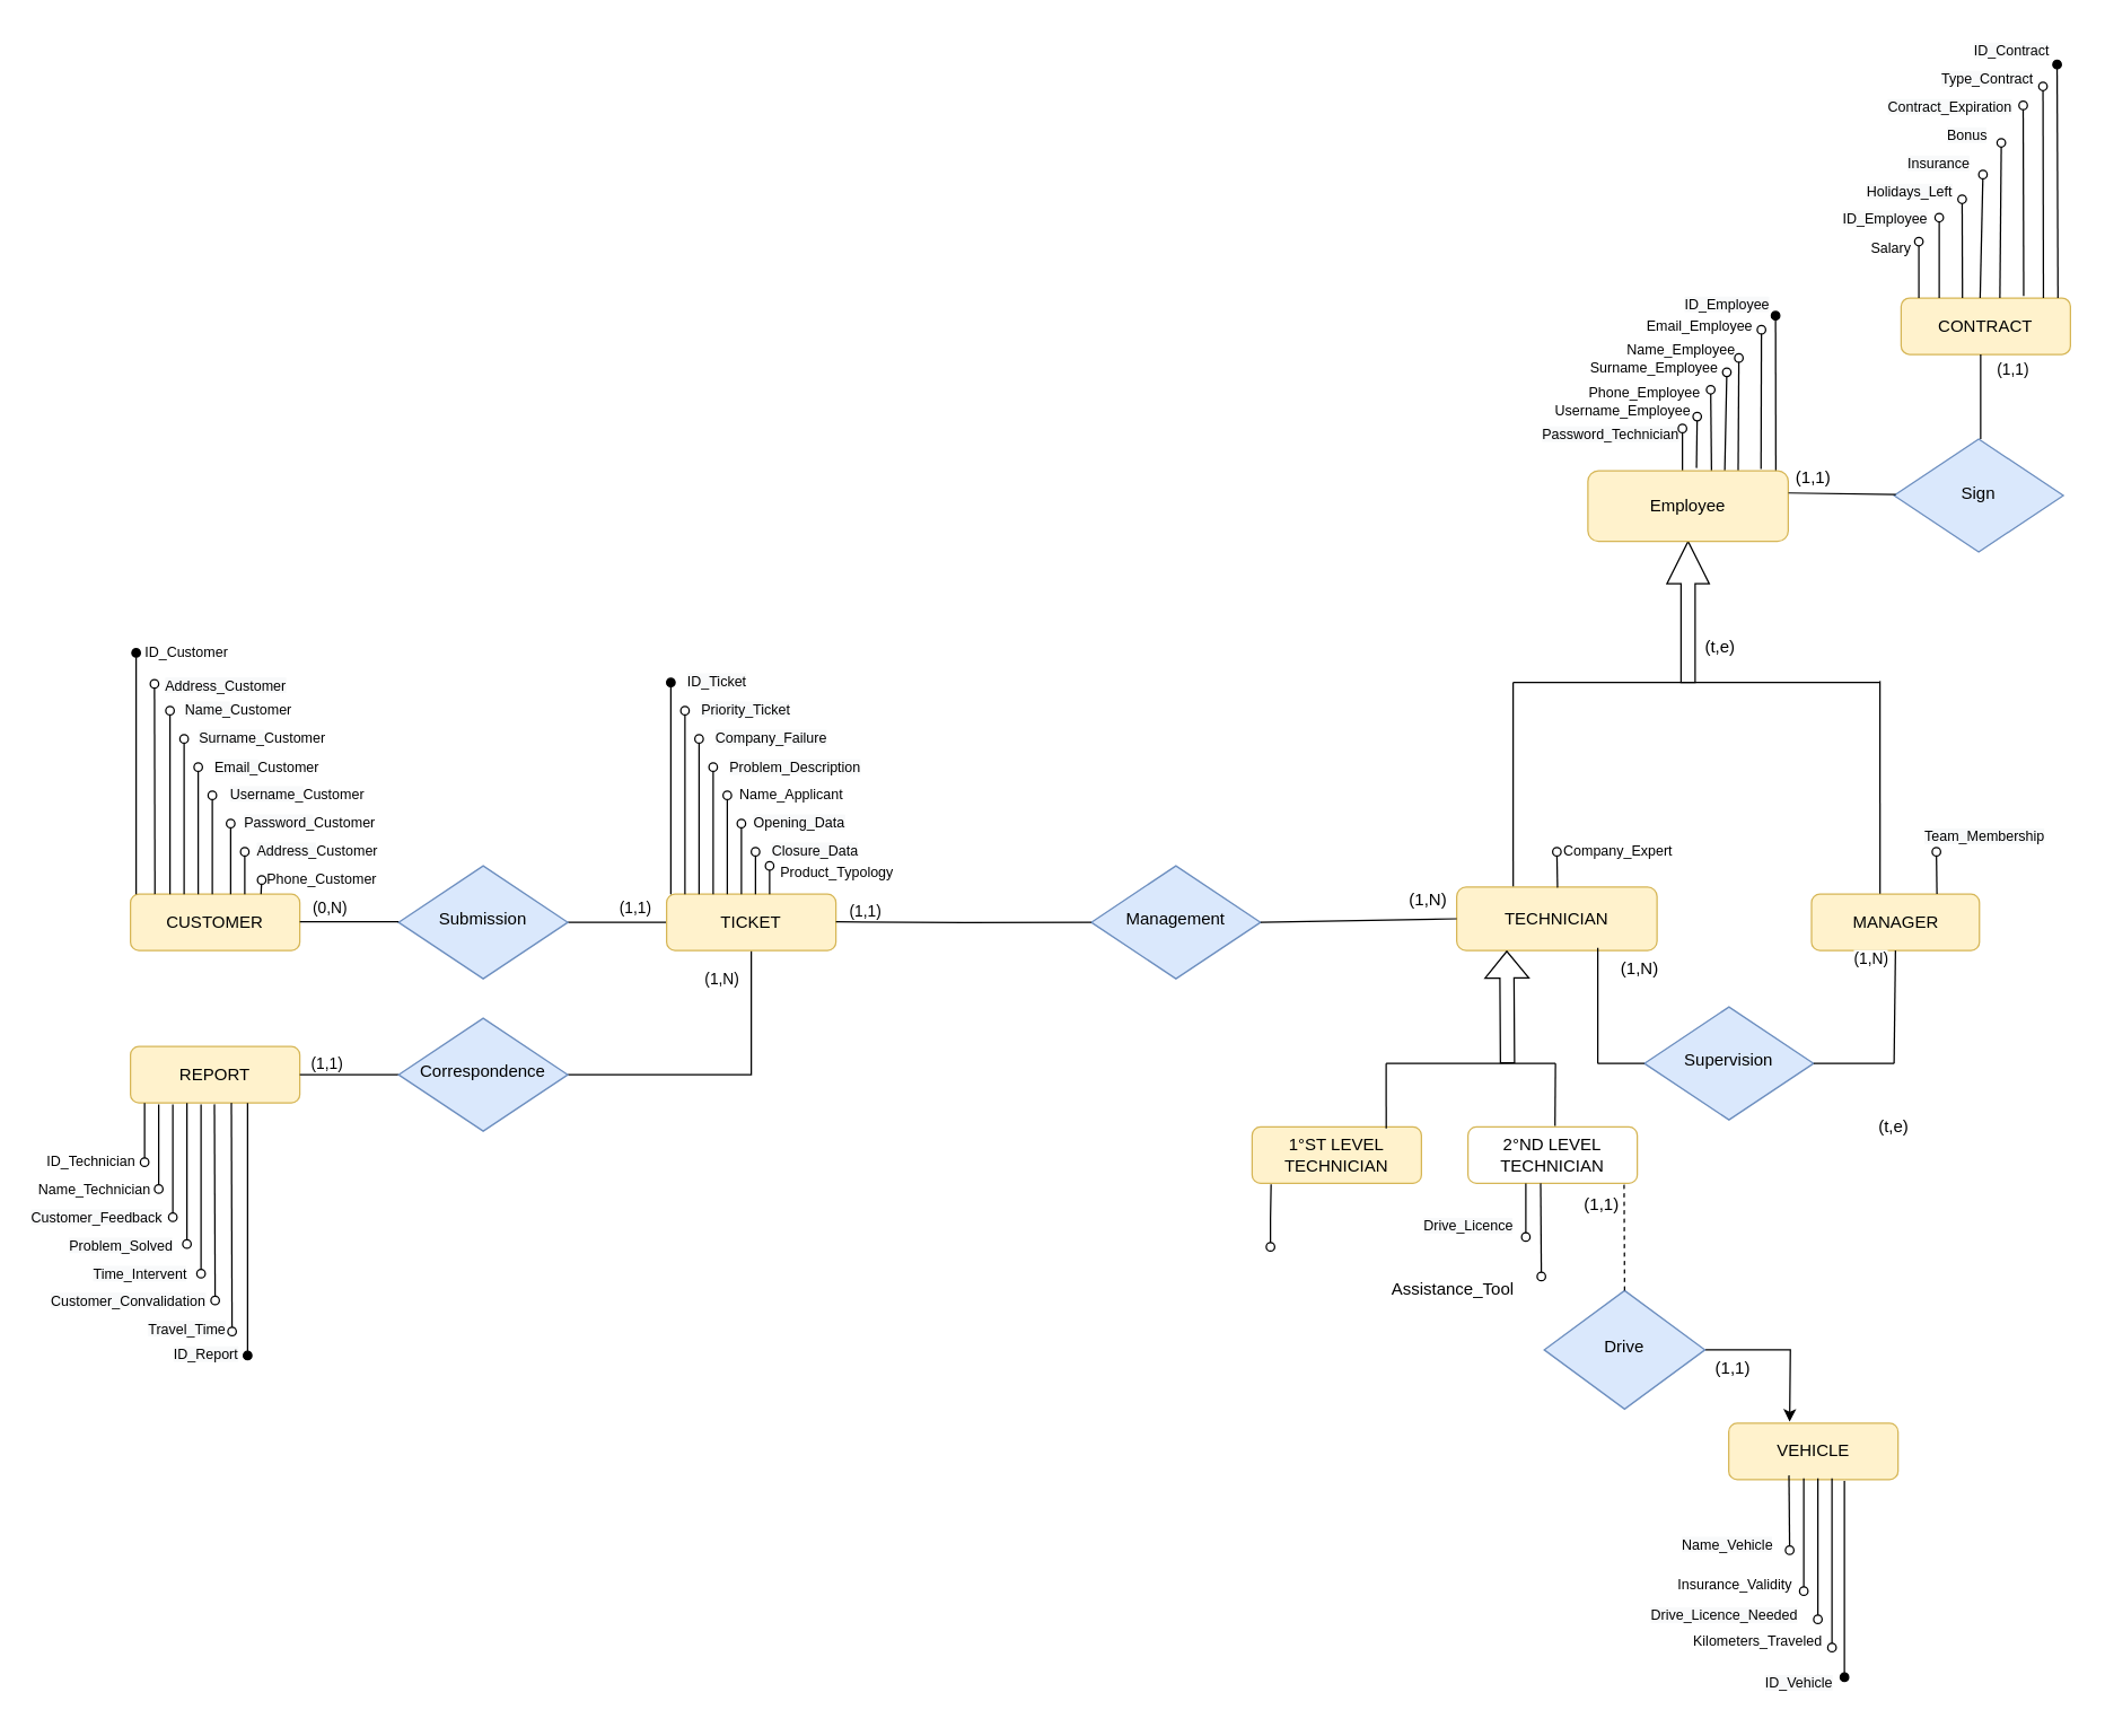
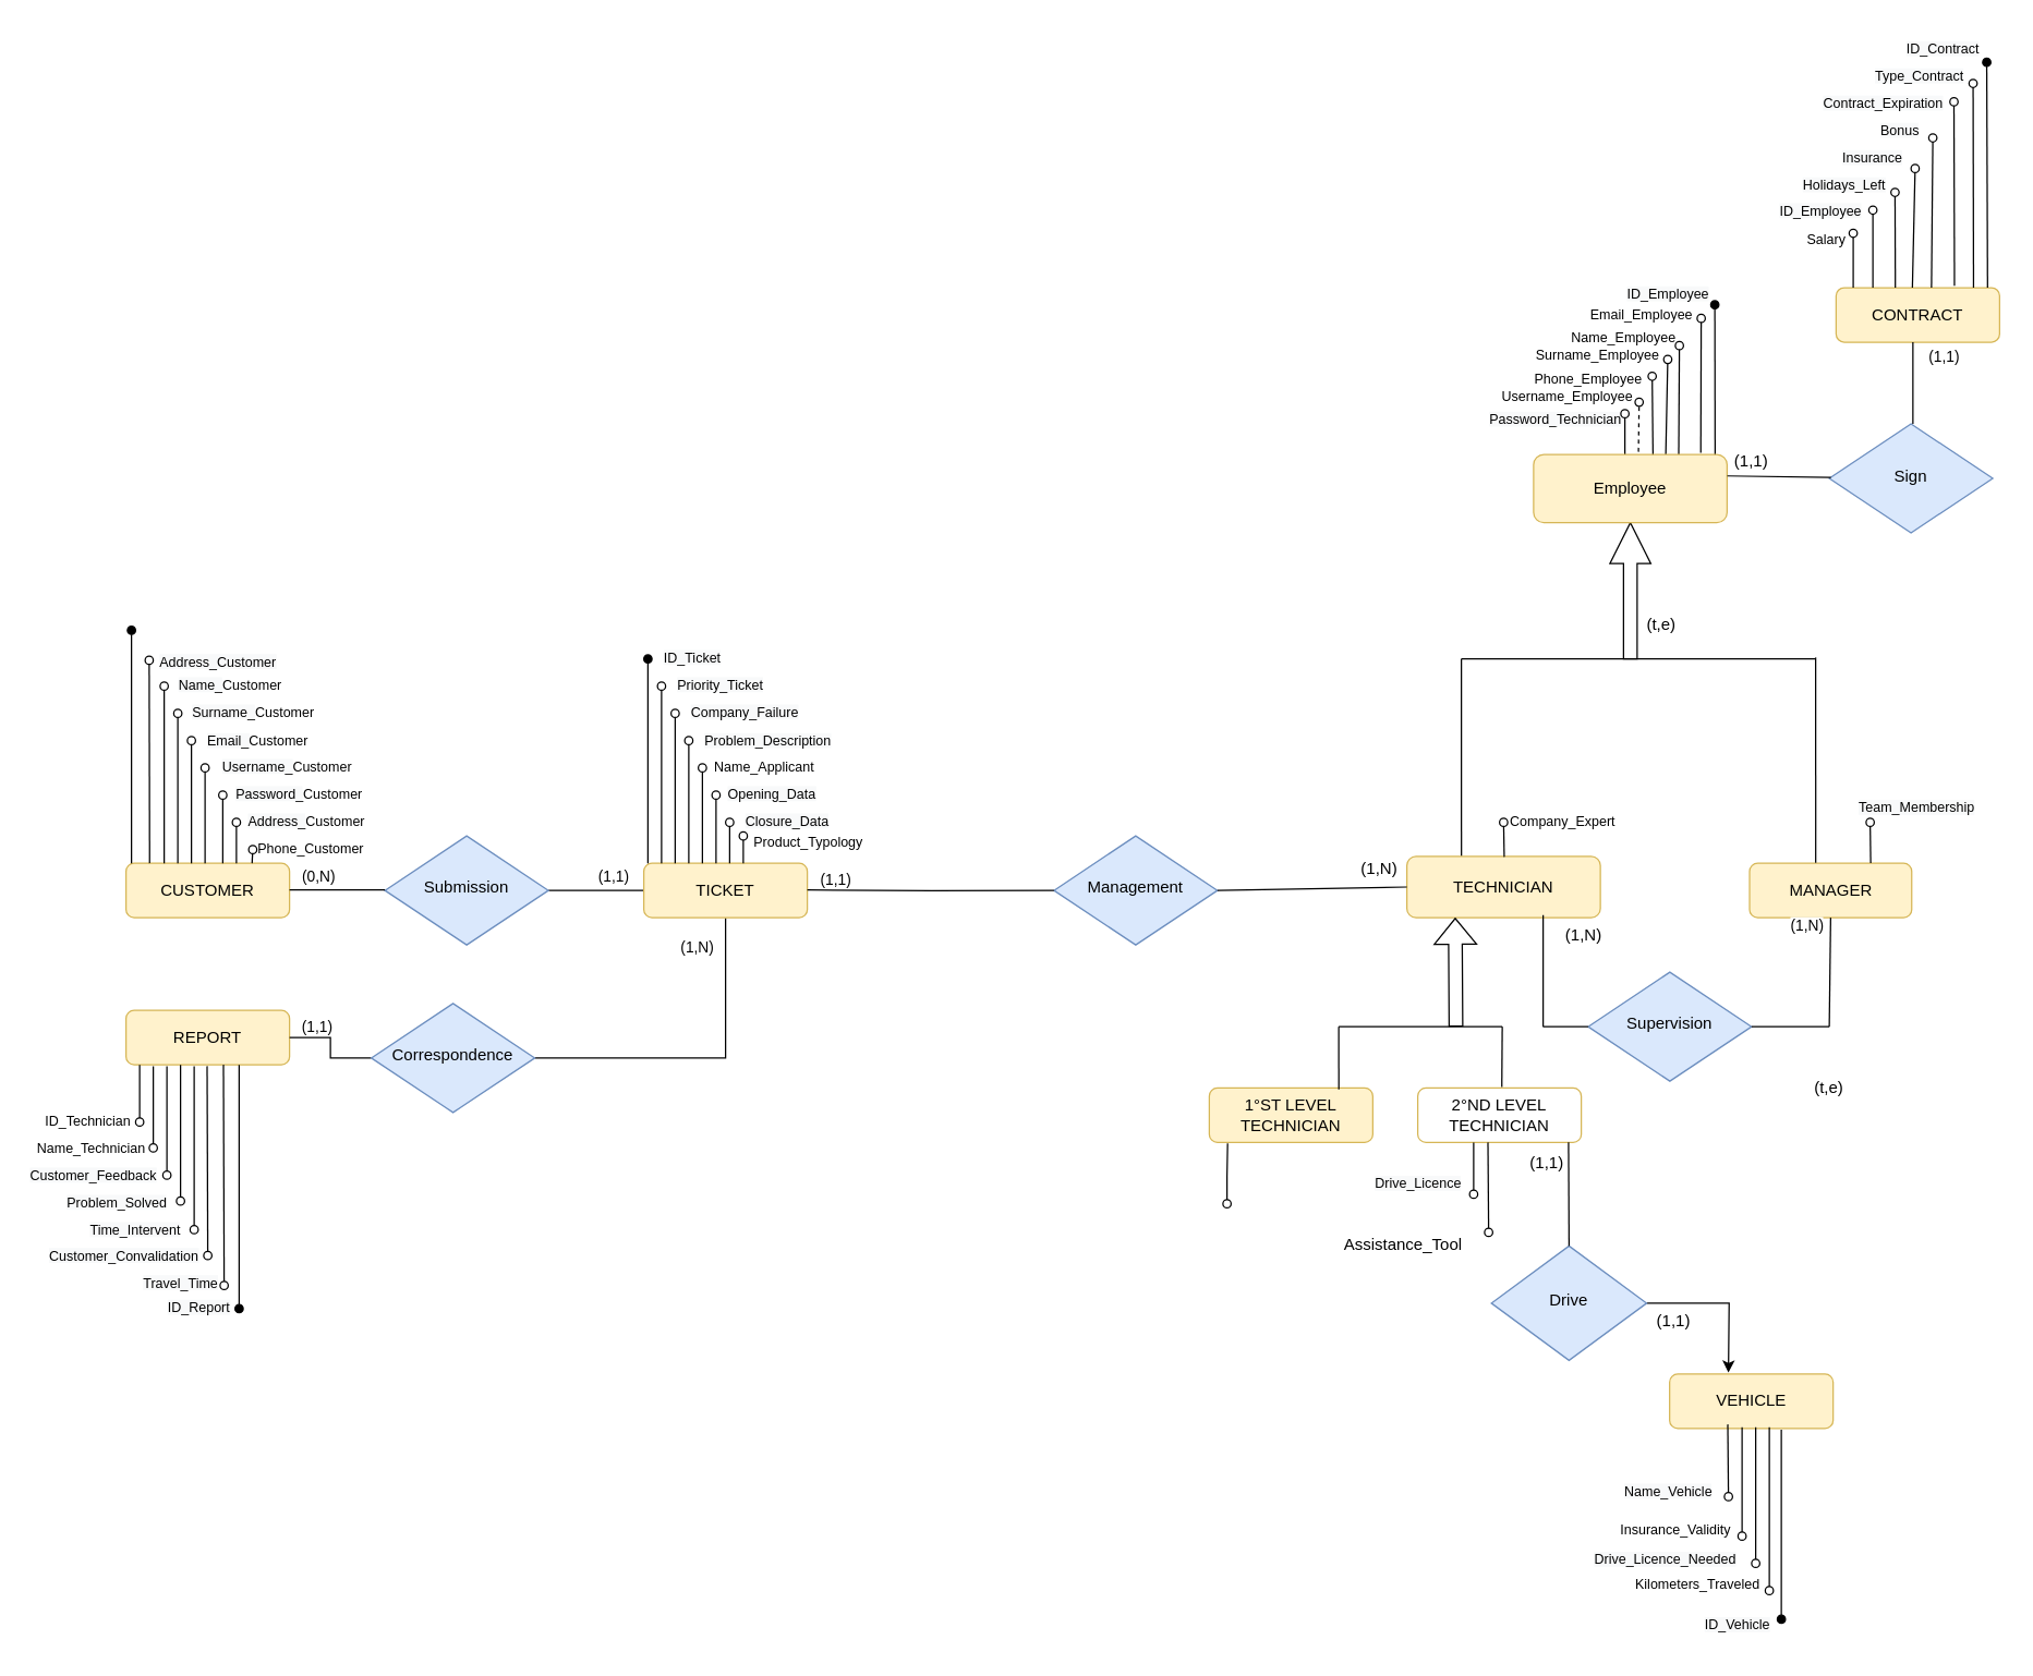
- <mxCell id="65" value="" style="endArrow=oval;html=1;align=left;exitX=0.542;exitY=-0.04;exitDx=0;exitDy=0;startArrow=none;startFill=0;rounded=0;endFill=0;exitPerimeter=0;entryX=0.849;entryY=1.051;entryDx=0;entryDy=0;entryPerimeter=0;" edge="1" parent="1" source="133" target="47"><mxGeometry width="50" height="50" relative="1" as="geometry"><mxPoint x="1132" y="303" as="sourcePoint" /><mxPoint x="1196" y="303" as="targetPoint" /><Array as="points" /></mxGeometry></mxCell>
+ <mxCell id="65" value="" style="endArrow=oval;html=1;align=left;exitX=0.542;exitY=-0.04;exitDx=0;exitDy=0;startArrow=none;startFill=0;rounded=0;endFill=0;exitPerimeter=0;entryX=0.849;entryY=1.051;entryDx=0;entryDy=0;entryPerimeter=0;dashed=1;" edge="1" parent="1" source="133" target="47"><mxGeometry width="50" height="50" relative="1" as="geometry"><mxPoint x="1132" y="303" as="sourcePoint" /><mxPoint x="1196" y="303" as="targetPoint" /><Array as="points" /></mxGeometry></mxCell>
- <mxCell id="30" value="&lt;font style=&quot;font-size: 10px&quot;&gt;ID_Customer&lt;/font&gt;" style="text;html=1;strokeColor=none;fillColor=none;align=center;verticalAlign=middle;whiteSpace=wrap;rounded=0;" vertex="1" parent="1"><mxGeometry y="451" width="40" height="20" as="geometry" x="112" /></mxCell>
- <mxCell id="11" value="Correspondence" style="rhombus;whiteSpace=wrap;html=1;shadow=0;fontFamily=Helvetica;fontSize=12;align=center;strokeWidth=1;spacing=6;spacingTop=-4;fillColor=#dae8fc;strokeColor=#6c8ebf;" vertex="1" parent="1"><mxGeometry x="282" y="721" width="120" height="80" as="geometry" /></mxCell>
+ <mxCell id="11" value="Correspondence" style="rhombus;whiteSpace=wrap;html=1;shadow=0;fontFamily=Helvetica;fontSize=12;align=center;strokeWidth=1;spacing=6;spacingTop=-4;fillColor=#dae8fc;strokeColor=#6c8ebf;" vertex="1" parent="1"><mxGeometry x="272" y="736" width="120" height="80" as="geometry" /></mxCell>
- <mxCell id="145" value="" style="endArrow=none;html=1;rounded=0;entryX=0.922;entryY=0.997;entryDx=0;entryDy=0;entryPerimeter=0;exitX=0.5;exitY=0;exitDx=0;exitDy=0;dashed=1;" edge="1" parent="1" source="90" target="74"><mxGeometry width="50" height="50" relative="1" as="geometry"><mxPoint x="1152" y="913" as="sourcePoint" /><mxPoint x="1152" y="843" as="targetPoint" /></mxGeometry></mxCell>
+ <mxCell id="145" value="" style="endArrow=none;html=1;rounded=0;entryX=0.922;entryY=0.997;entryDx=0;entryDy=0;entryPerimeter=0;exitX=0.5;exitY=0;exitDx=0;exitDy=0;" edge="1" parent="1" source="90" target="74"><mxGeometry width="50" height="50" relative="1" as="geometry"><mxPoint x="1152" y="913" as="sourcePoint" /><mxPoint x="1152" y="843" as="targetPoint" /></mxGeometry></mxCell>
